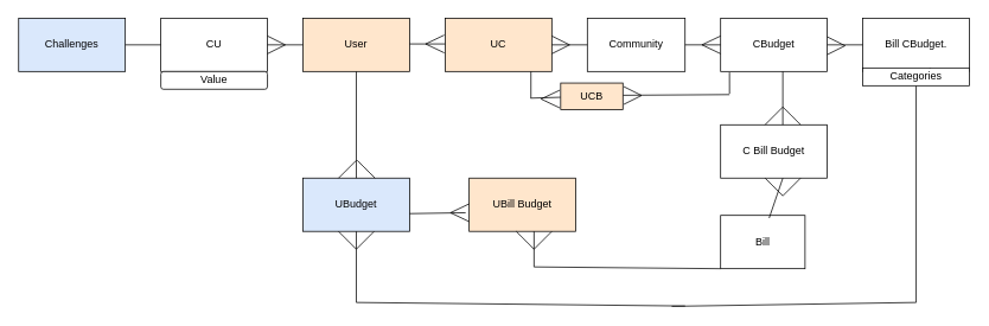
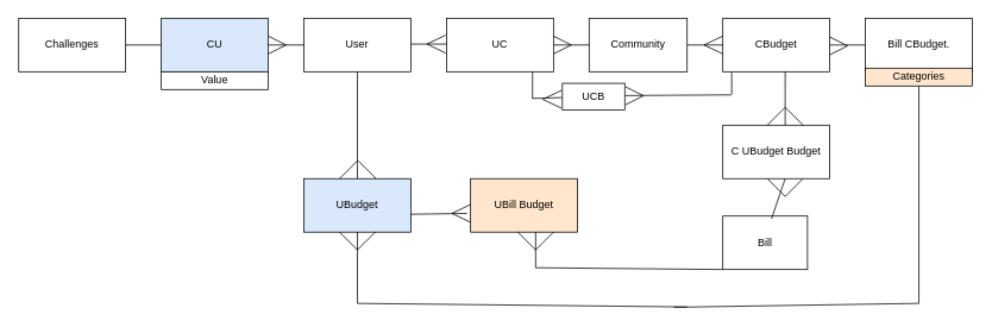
- <mxCell id="11" value="Challenges" style="rounded=0;whiteSpace=wrap;html=1;fillColor=#dae8fc;" vertex="1" parent="1"><mxGeometry x="20" y="20" width="120" height="60" as="geometry" /></mxCell>
+ <mxCell id="11" value="Challenges" style="rounded=0;whiteSpace=wrap;html=1;" vertex="1" parent="1"><mxGeometry x="20" y="20" width="120" height="60" as="geometry" /></mxCell>
- <mxCell id="3" value="CU" style="rounded=0;whiteSpace=wrap;html=1;" vertex="1" parent="1"><mxGeometry x="180" y="20" width="120" height="60" as="geometry" /></mxCell>
+ <mxCell id="3" value="CU" style="rounded=0;whiteSpace=wrap;html=1;fillColor=#dae8fc;" vertex="1" parent="1"><mxGeometry x="180" y="20" width="120" height="60" as="geometry" /></mxCell>
- <mxCell id="2" value="User" style="rounded=0;whiteSpace=wrap;html=1;fillColor=#ffe6cc;" vertex="1" parent="1"><mxGeometry x="340" y="20" width="120" height="60" as="geometry" /></mxCell>
+ <mxCell id="2" value="User" style="rounded=0;whiteSpace=wrap;html=1;" vertex="1" parent="1"><mxGeometry x="340" y="20" width="120" height="60" as="geometry" /></mxCell>
- <mxCell id="6" value="UC" style="rounded=0;whiteSpace=wrap;html=1;fillColor=#ffe6cc;" vertex="1" parent="1"><mxGeometry x="500" y="20" width="120" height="60" as="geometry" /></mxCell>
+ <mxCell id="6" value="UC" style="rounded=0;whiteSpace=wrap;html=1;" vertex="1" parent="1"><mxGeometry x="500" y="20" width="120" height="60" as="geometry" /></mxCell>
- <mxCell id="35" value="Categories" style="rounded=0;whiteSpace=wrap;html=1;" vertex="1" parent="1"><mxGeometry x="970" y="76" width="120" height="20" as="geometry" /></mxCell>
+ <mxCell id="35" value="Categories" style="rounded=0;whiteSpace=wrap;html=1;fillColor=#ffe6cc;" vertex="1" parent="1"><mxGeometry x="970" y="76" width="120" height="20" as="geometry" /></mxCell>
- <mxCell id="10" value="Value" style="whiteSpace=wrap;html=1;rounded=1;" vertex="1" parent="1"><mxGeometry x="180" y="80" width="120" height="20" as="geometry" /></mxCell>
+ <mxCell id="10" value="Value" style="rounded=0;whiteSpace=wrap;html=1;" vertex="1" parent="1"><mxGeometry x="180" y="80" width="120" height="20" as="geometry" /></mxCell>
- <mxCell id="25" value="UCB" style="rounded=0;whiteSpace=wrap;html=1;fillColor=#ffe6cc;" vertex="1" parent="1"><mxGeometry x="630" y="93" width="70" height="30" as="geometry" /></mxCell>
+ <mxCell id="25" value="UCB" style="rounded=0;whiteSpace=wrap;html=1;" vertex="1" parent="1"><mxGeometry x="630" y="93" width="70" height="30" as="geometry" /></mxCell>
- <mxCell id="13" value="C Bill Budget" style="rounded=0;whiteSpace=wrap;html=1;" vertex="1" parent="1"><mxGeometry x="810" y="140" width="120" height="60" as="geometry" /></mxCell>
+ <mxCell id="13" value="C UBudget Budget" style="rounded=0;whiteSpace=wrap;html=1;" vertex="1" parent="1"><mxGeometry x="810" y="140" width="120" height="60" as="geometry" /></mxCell>
